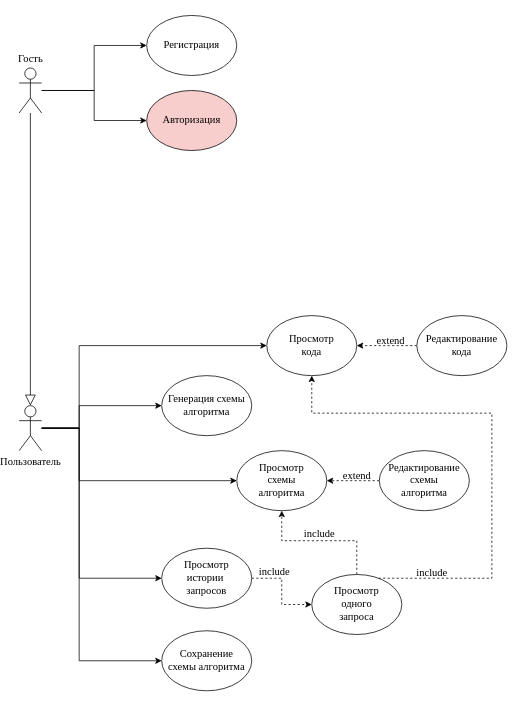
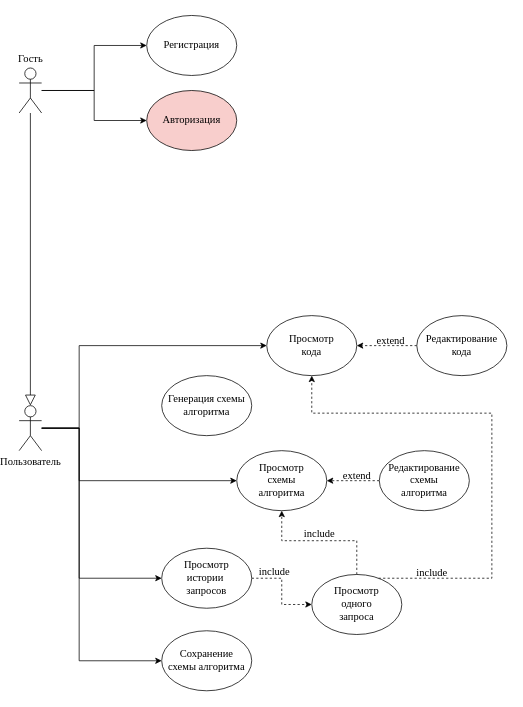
- <mxCell id="4" style="edgeStyle=orthogonalEdgeStyle;rounded=0;orthogonalLoop=1;jettySize=auto;html=1;entryX=0;entryY=0.5;entryDx=0;entryDy=0;fontFamily=Times New Roman;fontSize=14;" edge="1" parent="1" source="7" target="15"><mxGeometry relative="1" as="geometry"><Array as="points"><mxPoint x="100" y="570" /><mxPoint x="100" y="540" /></Array></mxGeometry></mxCell>
